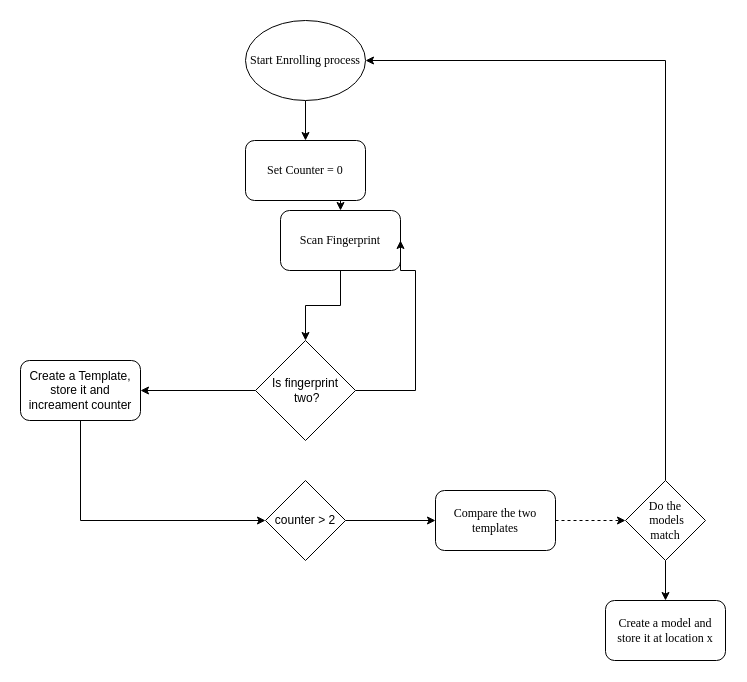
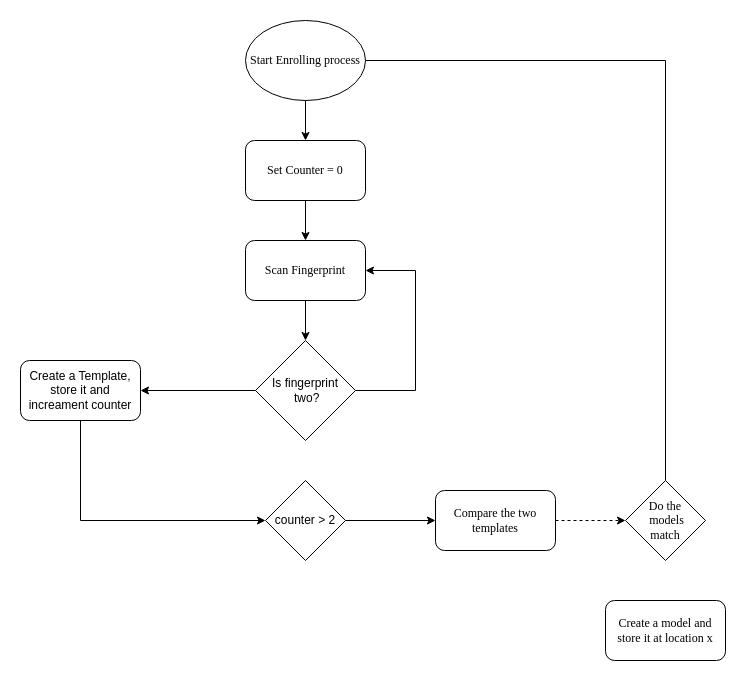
- <mxCell id="17" style="edgeStyle=orthogonalEdgeStyle;rounded=0;orthogonalLoop=1;jettySize=auto;html=1;exitX=0.5;exitY=0;exitDx=0;exitDy=0;entryX=1;entryY=0.5;entryDx=0;entryDy=0;fontFamily=Times New Roman;endArrow=classic;endFill=1;" edge="1" parent="1" source="19" target="3"><mxGeometry relative="1" as="geometry" /></mxCell>
+ <mxCell id="17" style="edgeStyle=orthogonalEdgeStyle;rounded=0;orthogonalLoop=1;jettySize=auto;html=1;exitX=0.5;exitY=0;exitDx=0;exitDy=0;entryX=1;entryY=0.5;entryDx=0;entryDy=0;fontFamily=Times New Roman;endArrow=none;endFill=1;" edge="1" parent="1" source="19" target="3"><mxGeometry relative="1" as="geometry" /></mxCell>
- <mxCell id="7" value="&lt;font face=&quot;Times New Roman&quot;&gt;Scan Fingerprint&lt;/font&gt;" style="rounded=1;whiteSpace=wrap;html=1;" vertex="1" parent="1"><mxGeometry x="280" y="210" width="120" height="60" as="geometry" /></mxCell>
+ <mxCell id="7" value="&lt;font face=&quot;Times New Roman&quot;&gt;Scan Fingerprint&lt;/font&gt;" style="rounded=1;whiteSpace=wrap;html=1;" vertex="1" parent="1"><mxGeometry x="245" y="240" width="120" height="60" as="geometry" /></mxCell>
- <mxCell id="18" style="edgeStyle=orthogonalEdgeStyle;rounded=0;orthogonalLoop=1;jettySize=auto;html=1;exitX=0.5;exitY=1;exitDx=0;exitDy=0;entryX=0.5;entryY=0;entryDx=0;entryDy=0;fontFamily=Times New Roman;endArrow=classic;endFill=1;" edge="1" parent="1" source="19" target="20"><mxGeometry relative="1" as="geometry" /></mxCell>
